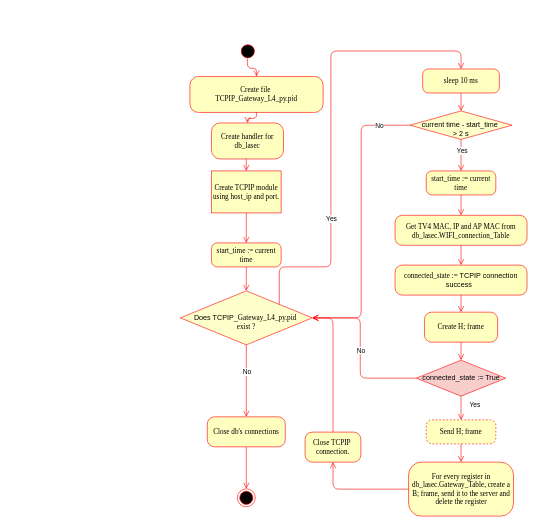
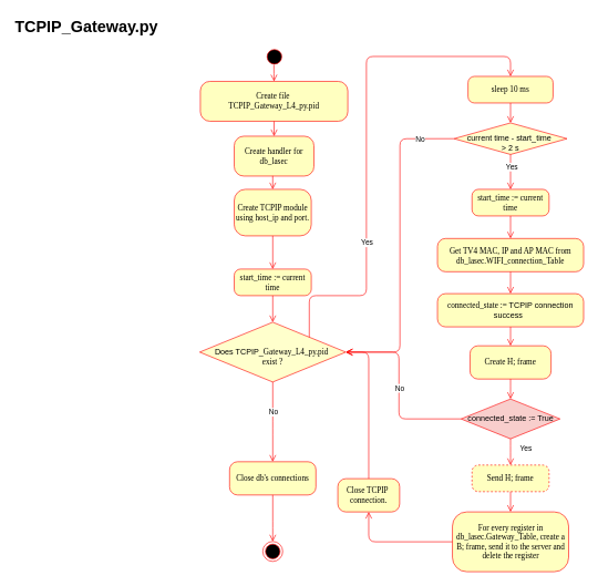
+ <mxCell id="5" value="&lt;h1 style=&quot;margin-top: 0px;&quot;&gt;TCPIP_Gateway.py&lt;/h1&gt;" style="text;html=1;whiteSpace=wrap;overflow=hidden;rounded=0;" parent="1" vertex="1"><mxGeometry width="320" height="50" as="geometry" x="20" y="20" /></mxCell>
- <mxCell id="4" value="Create file&amp;nbsp;&lt;div&gt;TCPIP_Gateway_L4_py.pid&lt;/div&gt;" style="rounded=1;whiteSpace=wrap;html=1;arcSize=24;fillColor=#ffffc0;strokeColor=#ff0000;shadow=0;comic=0;labelBackgroundColor=none;fontFamily=Verdana;fontSize=12;fontColor=#000000;align=center;" parent="1" vertex="1"><mxGeometry x="316" y="127" width="222" height="60" as="geometry" /></mxCell>
+ <mxCell id="4" value="Create file&amp;nbsp;&lt;div&gt;TCPIP_Gateway_L4_py.pid&lt;/div&gt;" style="rounded=1;whiteSpace=wrap;html=1;arcSize=24;fillColor=#ffffc0;strokeColor=#ff0000;shadow=0;comic=0;labelBackgroundColor=none;fontFamily=Verdana;fontSize=12;fontColor=#000000;align=center;" parent="1" vertex="1"><mxGeometry x="301" y="122" width="222" height="60" as="geometry" /></mxCell>
- <mxCell id="8" value="Create TCPIP module using host_ip and port." style="whiteSpace=wrap;html=1;arcSize=24;fillColor=#ffffc0;strokeColor=#FF0000;shadow=0;comic=0;labelBackgroundColor=none;fontFamily=Verdana;fontSize=12;fontColor=#000000;align=center;rounded=0;" parent="1" vertex="1"><mxGeometry x="352" y="284.5" width="116" height="70" as="geometry" /></mxCell>
+ <mxCell id="8" value="Create TCPIP module using host_ip and port." style="rounded=1;whiteSpace=wrap;html=1;arcSize=24;fillColor=#ffffc0;strokeColor=#FF0000;shadow=0;comic=0;labelBackgroundColor=none;fontFamily=Verdana;fontSize=12;fontColor=#000000;align=center;" parent="1" vertex="1"><mxGeometry x="352" y="284.5" width="116" height="70" as="geometry" /></mxCell>
